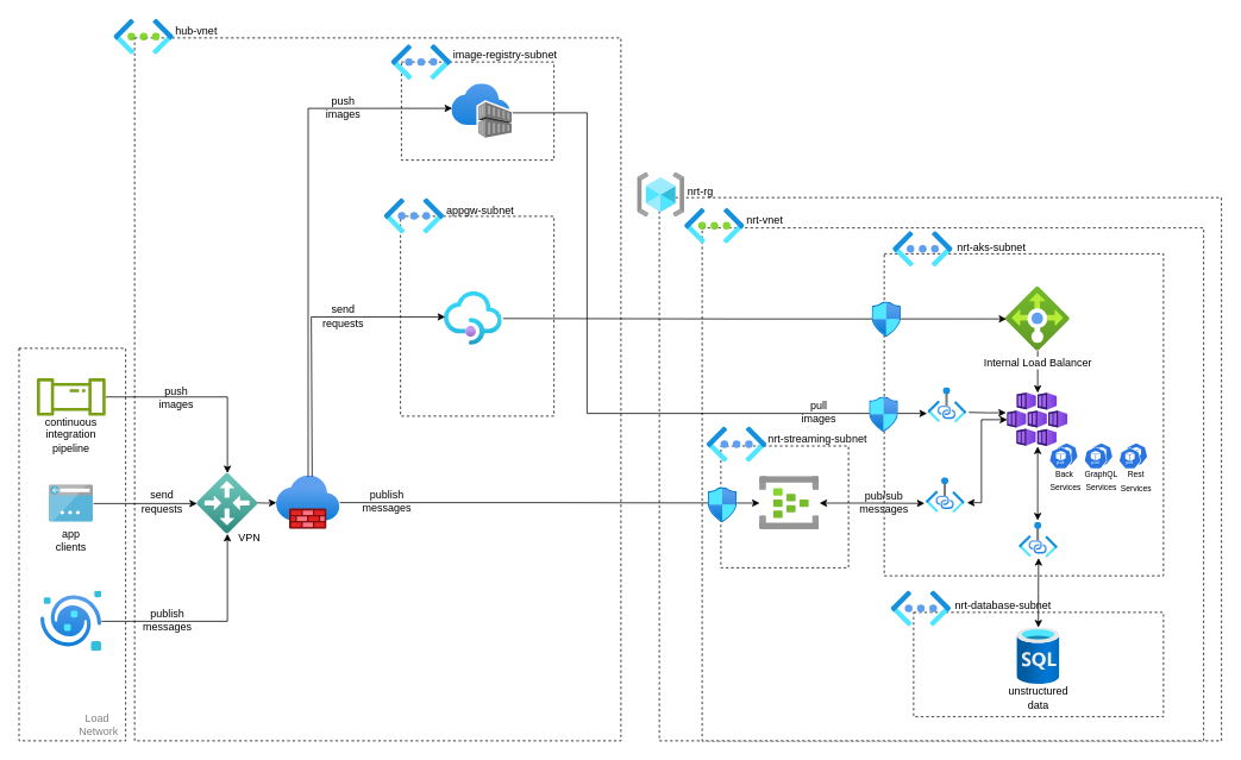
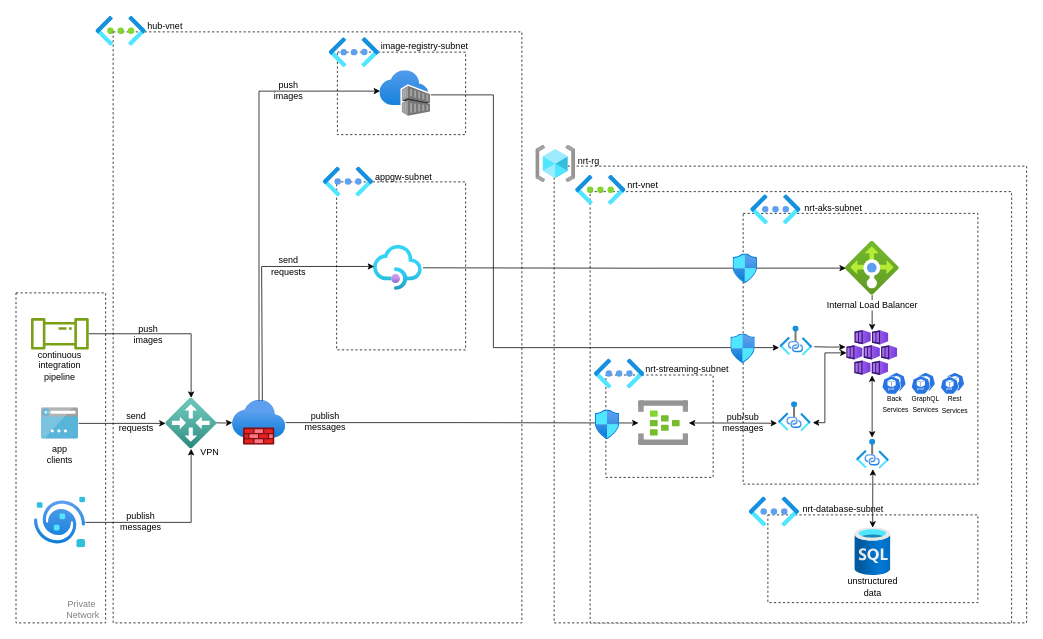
- <mxCell id="68" value="&lt;span style=&quot;background-color: transparent; color: light-dark(rgb(0, 0, 0), rgb(255, 255, 255));&quot;&gt;pull&lt;/span&gt;&lt;div&gt;&lt;span style=&quot;background-color: transparent; color: light-dark(rgb(0, 0, 0), rgb(255, 255, 255));&quot;&gt;images&lt;/span&gt;&lt;/div&gt;" style="text;strokeColor=none;align=center;fillColor=none;html=1;verticalAlign=middle;whiteSpace=wrap;rounded=0;" vertex="1" parent="1"><mxGeometry x="887" y="446" width="60" height="30" as="geometry" /></mxCell>
- <mxCell id="83" value="&lt;font style=&quot;color: rgb(128, 128, 128);&quot;&gt;Load&amp;nbsp;&lt;/font&gt;&lt;div&gt;&lt;font style=&quot;color: rgb(128, 128, 128);&quot;&gt;Network&lt;/font&gt;&lt;/div&gt;" style="text;strokeColor=none;align=center;fillColor=none;html=1;verticalAlign=middle;whiteSpace=wrap;rounded=0;" vertex="1" parent="1"><mxGeometry x="80" y="797" width="60" height="30" as="geometry" /></mxCell>
+ <mxCell id="83" value="&lt;font style=&quot;color: rgb(128, 128, 128);&quot;&gt;Private&amp;nbsp;&lt;/font&gt;&lt;div&gt;&lt;font style=&quot;color: rgb(128, 128, 128);&quot;&gt;Network&lt;/font&gt;&lt;/div&gt;" style="text;strokeColor=none;align=center;fillColor=none;html=1;verticalAlign=middle;whiteSpace=wrap;rounded=0;" vertex="1" parent="1"><mxGeometry x="80" y="797" width="60" height="30" as="geometry" /></mxCell>
